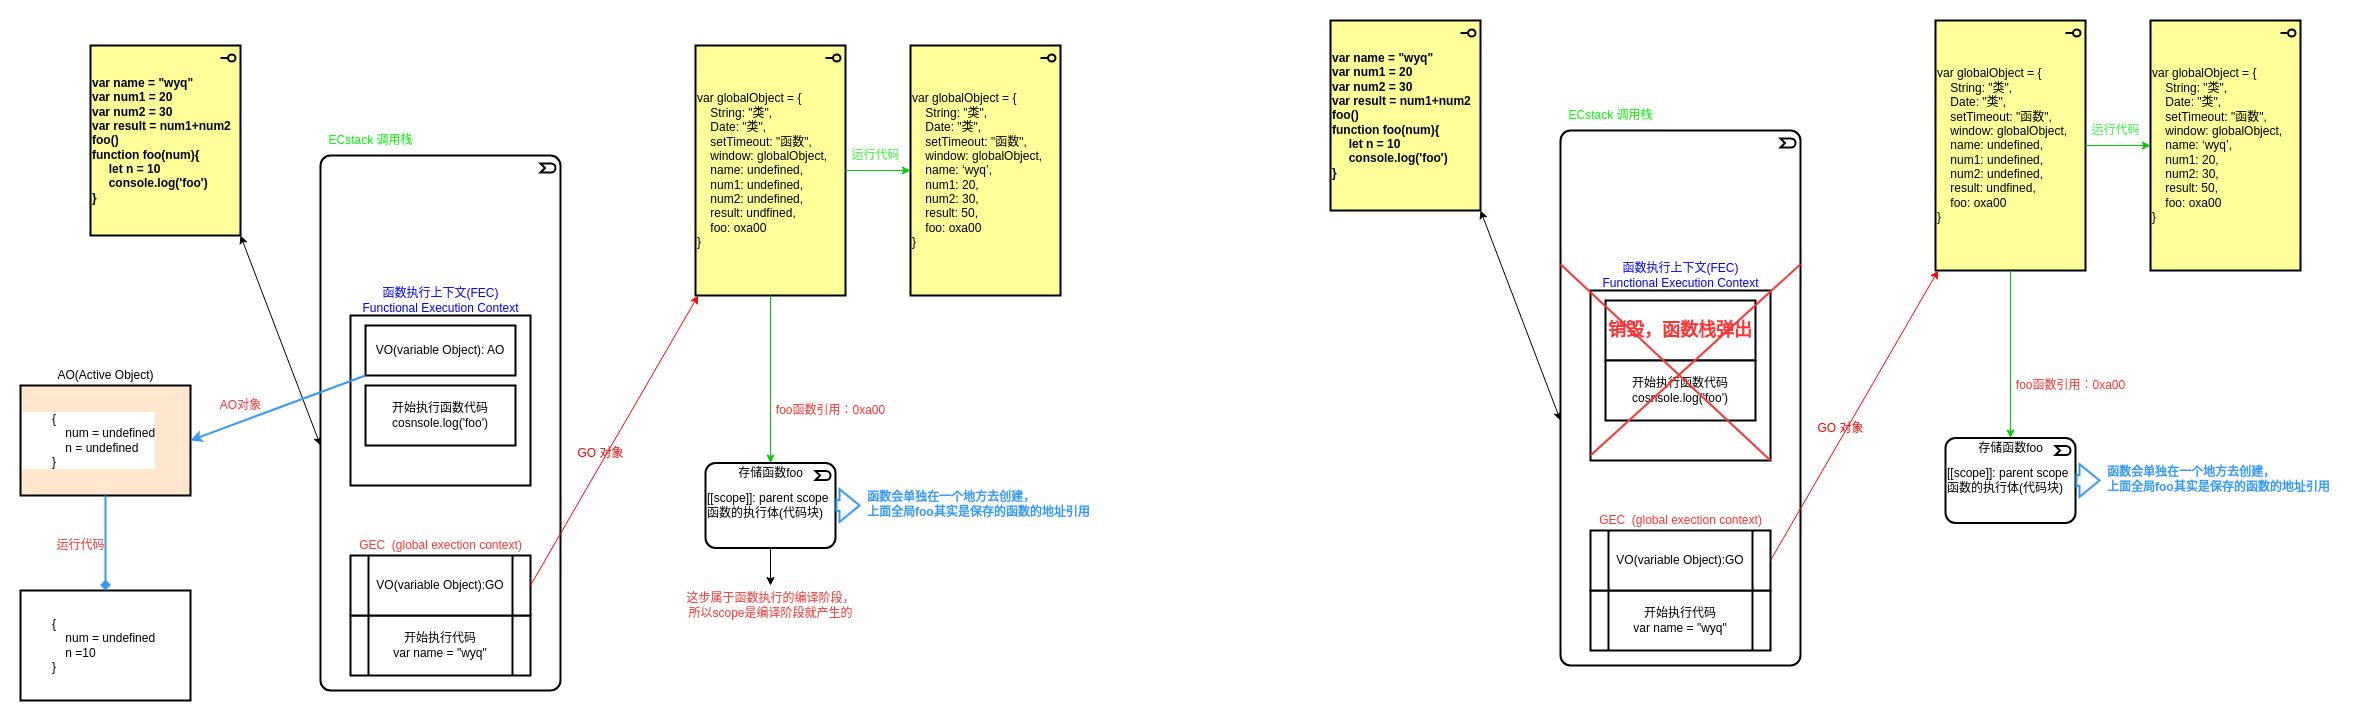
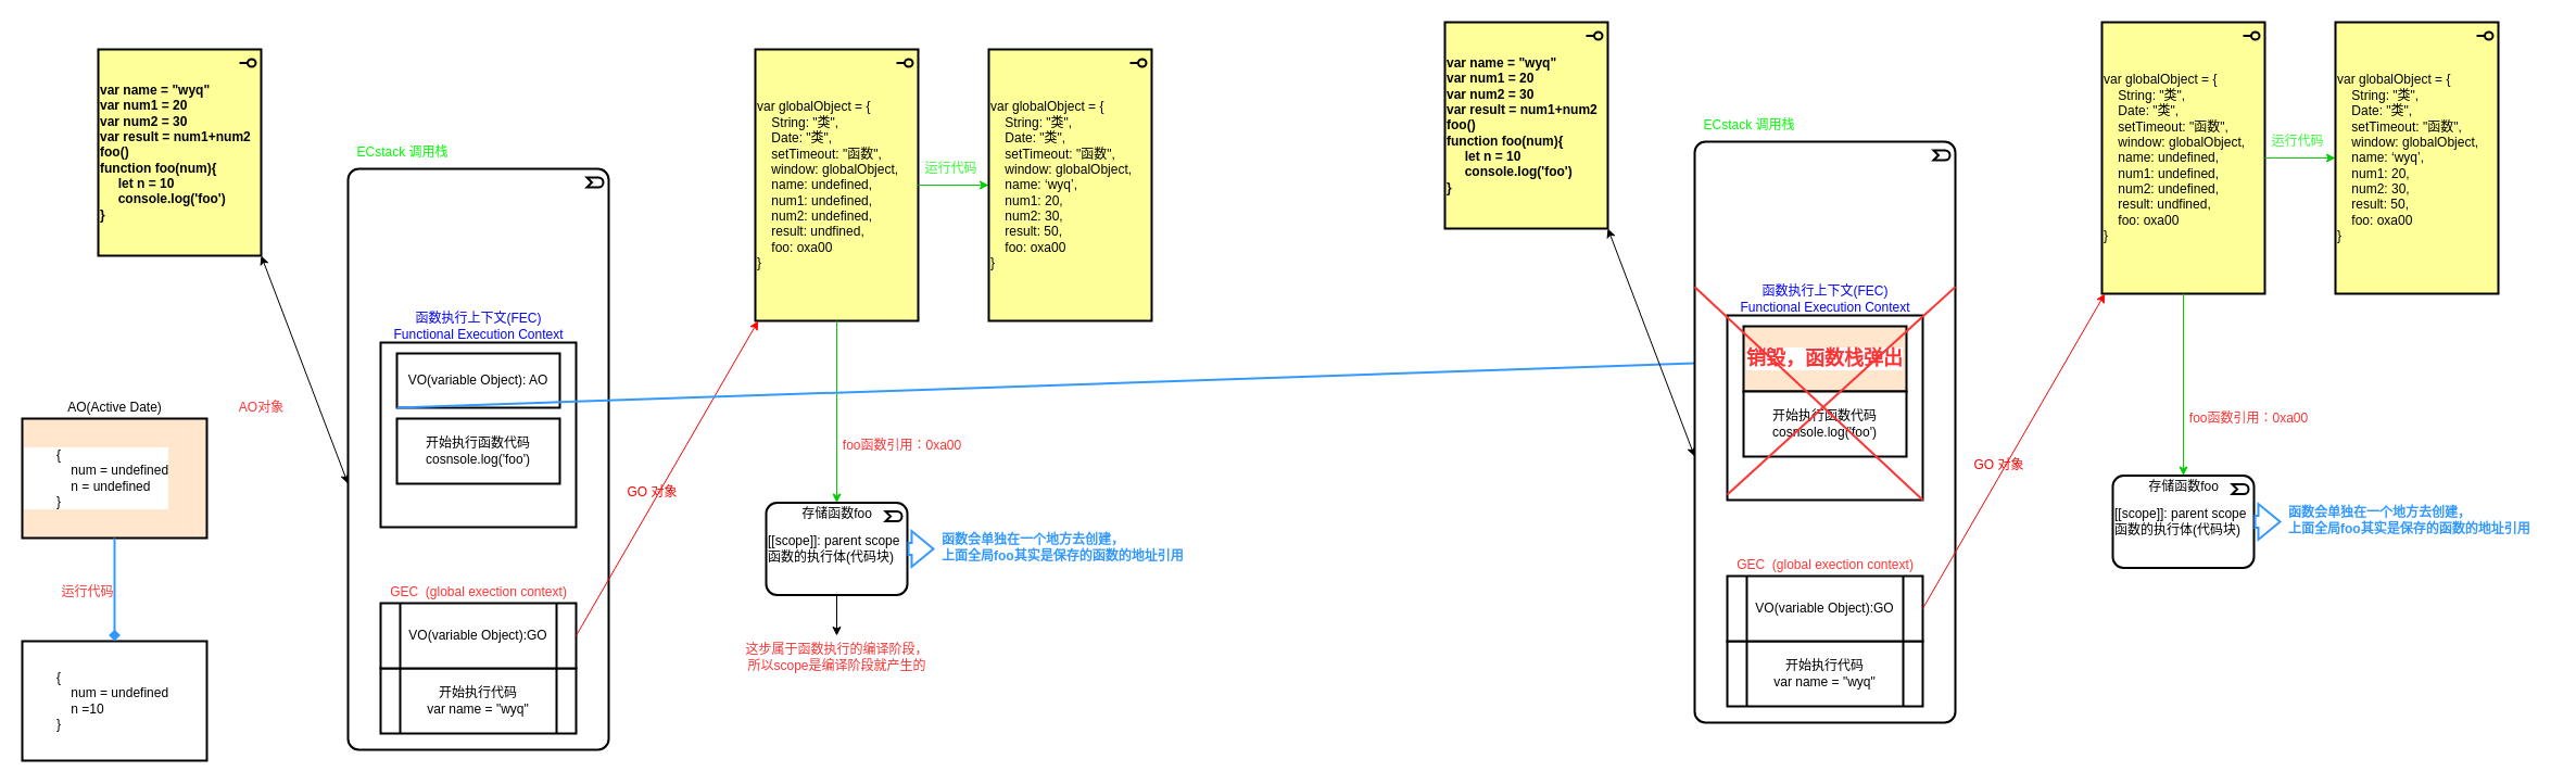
- <mxCell id="55" value="&lt;font color=&quot;#ff3333&quot; size=&quot;1&quot;&gt;&lt;b style=&quot;font-size: 18px&quot;&gt;销毁，函数栈弹出&lt;/b&gt;&lt;/font&gt;" style="rounded=0;whiteSpace=wrap;html=1;labelBackgroundColor=#FFFFFF;fontColor=#0000FF;strokeColor=#000000;strokeWidth=2;fillColor=#FFFFFF;align=center;" parent="1" vertex="1"><mxGeometry x="1605" y="300" width="150" height="60" as="geometry" /></mxCell>
+ <mxCell id="55" value="&lt;font color=&quot;#ff3333&quot; size=&quot;1&quot;&gt;&lt;b style=&quot;font-size: 18px&quot;&gt;销毁，函数栈弹出&lt;/b&gt;&lt;/font&gt;" style="rounded=0;whiteSpace=wrap;html=1;labelBackgroundColor=#FFFFFF;fontColor=#0000FF;strokeColor=#000000;strokeWidth=2;fillColor=#ffe6cc;align=center;" parent="1" vertex="1"><mxGeometry x="1605" y="300" width="150" height="60" as="geometry" /></mxCell>
- <mxCell id="26" value="&lt;span style=&quot;text-align: left ; background-color: rgb(255 , 255 , 255)&quot;&gt;AO(Active Object)&lt;/span&gt;" style="text;html=1;align=center;verticalAlign=middle;resizable=0;points=[];autosize=1;strokeColor=none;fillColor=none;fontColor=#000000;rounded=0;" parent="1" vertex="1"><mxGeometry x="50" y="365" width="110" height="20" as="geometry" /></mxCell>
+ <mxCell id="26" value="&lt;span style=&quot;text-align: left ; background-color: rgb(255 , 255 , 255)&quot;&gt;AO(Active Date)&lt;/span&gt;" style="text;html=1;align=center;verticalAlign=middle;resizable=0;points=[];autosize=1;strokeColor=none;fillColor=none;fontColor=#000000;rounded=0;" parent="1" vertex="1"><mxGeometry x="50" y="365" width="110" height="20" as="geometry" /></mxCell>
- <mxCell id="28" value="&lt;font color=&quot;#ff3333&quot;&gt;AO对象&lt;/font&gt;" style="text;html=1;align=center;verticalAlign=middle;resizable=0;points=[];autosize=1;strokeColor=none;fillColor=none;fontColor=#000000;" parent="1" vertex="1"><mxGeometry x="210" y="395" width="60" height="20" as="geometry" /></mxCell>
+ <mxCell id="28" value="&lt;font color=&quot;#ff3333&quot;&gt;AO对象&lt;/font&gt;" style="text;html=1;align=center;verticalAlign=middle;resizable=0;points=[];autosize=1;strokeColor=none;fillColor=none;fontColor=#000000;" parent="1" vertex="1"><mxGeometry x="210" y="365" width="60" height="20" as="geometry" /></mxCell>
- <mxCell id="27" value="" style="endArrow=classic;html=1;fontColor=#000000;strokeColor=#3399FF;strokeWidth=2;exitX=0;exitY=1;exitDx=0;exitDy=0;entryX=1;entryY=0.5;entryDx=0;entryDy=0;" parent="1" source="24" target="25" edge="1"><mxGeometry width="50" height="50" relative="1" as="geometry"><mxPoint x="460" y="355" as="sourcePoint" /><mxPoint x="510" y="305" as="targetPoint" /></mxGeometry></mxCell>
+ <mxCell id="27" value="" style="endArrow=classic;html=1;fontColor=#000000;strokeColor=#3399FF;strokeWidth=2;exitX=0;exitY=1;exitDx=0;exitDy=0;" parent="1" source="24" target="55" edge="1"><mxGeometry width="50" height="50" relative="1" as="geometry"><mxPoint x="460" y="355" as="sourcePoint" /><mxPoint x="510" y="305" as="targetPoint" /></mxGeometry></mxCell>
